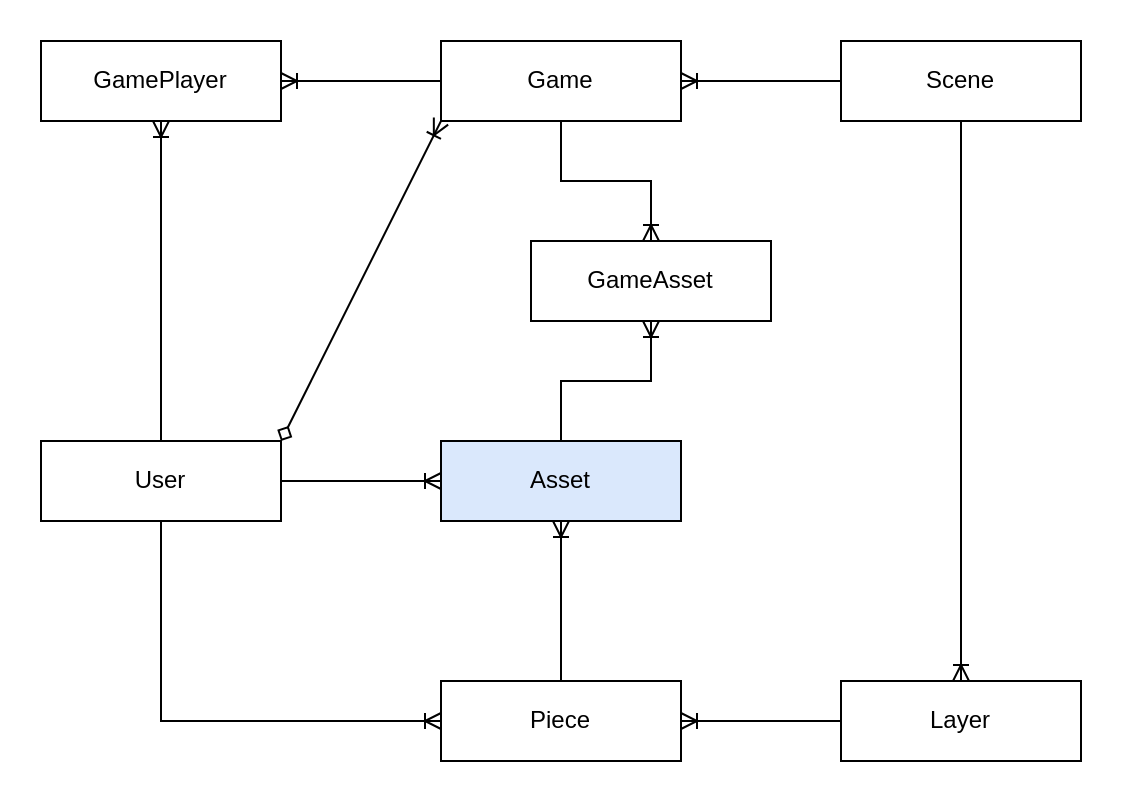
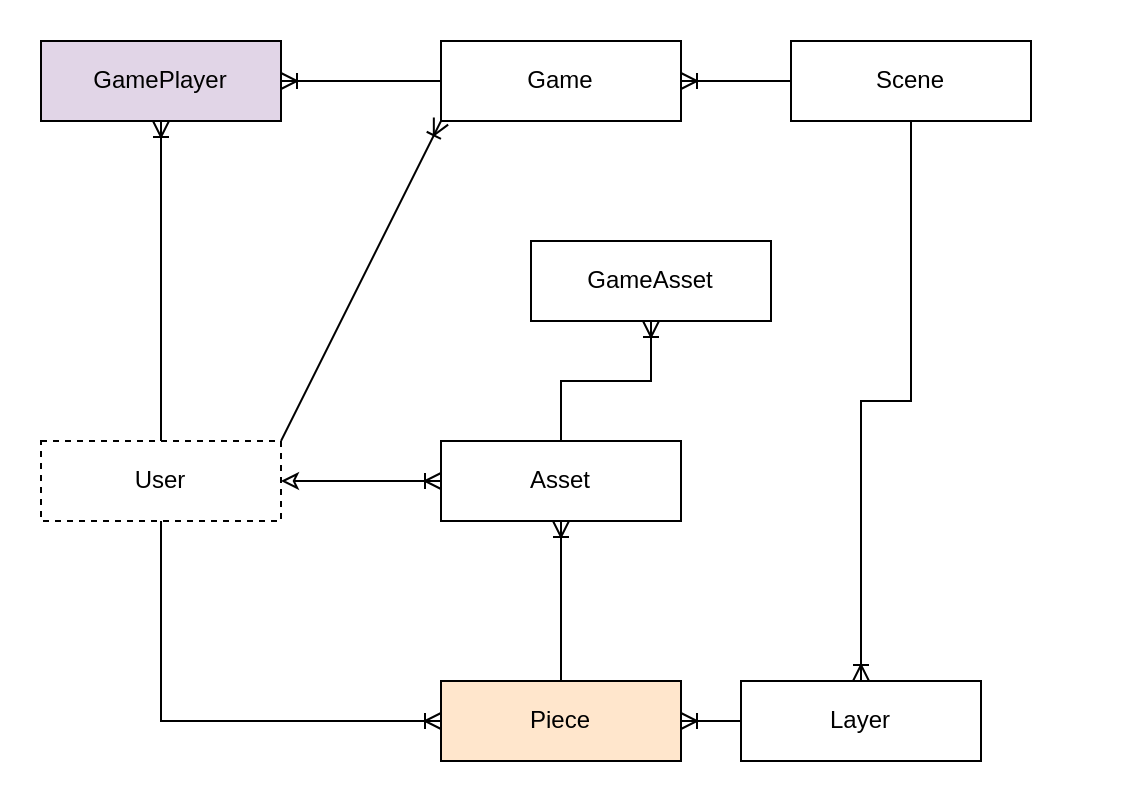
- <mxCell id="8" value="GamePlayer" style="whiteSpace=wrap;html=1;align=center;" parent="1" vertex="1"><mxGeometry x="20" y="20" width="120" height="40" as="geometry" /></mxCell>
+ <mxCell id="8" value="GamePlayer" style="whiteSpace=wrap;html=1;align=center;fillColor=#e1d5e7;" parent="1" vertex="1"><mxGeometry x="20" y="20" width="120" height="40" as="geometry" /></mxCell>
- <mxCell id="9" value="Scene" style="whiteSpace=wrap;html=1;align=center;" parent="1" vertex="1"><mxGeometry x="420" y="20" width="120" height="40" as="geometry" /></mxCell>
+ <mxCell id="9" value="Scene" style="whiteSpace=wrap;html=1;align=center;" parent="1" vertex="1"><mxGeometry x="395" y="20" width="120" height="40" as="geometry" /></mxCell>
- <mxCell id="3" style="edgeStyle=orthogonalEdgeStyle;rounded=0;orthogonalLoop=1;jettySize=auto;html=1;entryX=0.5;entryY=0;entryDx=0;entryDy=0;endArrow=ERoneToMany;endFill=0;" parent="1" source="6" target="16" edge="1"><mxGeometry relative="1" as="geometry" /></mxCell>
- <mxCell id="5" style="rounded=0;orthogonalLoop=1;jettySize=auto;html=1;exitX=0;exitY=1;exitDx=0;exitDy=0;entryX=1;entryY=0;entryDx=0;entryDy=0;endArrow=diamond;endFill=0;startArrow=ERoneToMany;startFill=0;" edge="1" parent="1" source="6" target="2"><mxGeometry relative="1" as="geometry" /></mxCell>
+ <mxCell id="5" style="rounded=0;orthogonalLoop=1;jettySize=auto;html=1;exitX=0;exitY=1;exitDx=0;exitDy=0;entryX=1;entryY=0;entryDx=0;entryDy=0;endArrow=none;endFill=0;startArrow=ERoneToMany;startFill=0;" edge="1" parent="1" source="6" target="2"><mxGeometry relative="1" as="geometry" /></mxCell>
- <mxCell id="2" value="User" style="whiteSpace=wrap;html=1;align=center;" parent="1" vertex="1"><mxGeometry x="20" y="220" width="120" height="40" as="geometry" /></mxCell>
+ <mxCell id="2" value="User" style="whiteSpace=wrap;html=1;align=center;dashed=1;" parent="1" vertex="1"><mxGeometry x="20" y="220" width="120" height="40" as="geometry" /></mxCell>
- <mxCell id="12" style="edgeStyle=orthogonalEdgeStyle;rounded=0;orthogonalLoop=1;jettySize=auto;html=1;entryX=1;entryY=0.5;entryDx=0;entryDy=0;endArrow=none;endFill=0;startArrow=ERoneToMany;startFill=0;" parent="1" source="15" target="2" edge="1"><mxGeometry relative="1" as="geometry" /></mxCell>
+ <mxCell id="12" style="edgeStyle=orthogonalEdgeStyle;rounded=0;orthogonalLoop=1;jettySize=auto;html=1;entryX=1;entryY=0.5;entryDx=0;entryDy=0;endArrow=classic;endFill=0;startArrow=ERoneToMany;startFill=0;" parent="1" source="15" target="2" edge="1"><mxGeometry relative="1" as="geometry" /></mxCell>
- <mxCell id="15" value="Asset" style="whiteSpace=wrap;html=1;align=center;fillColor=#dae8fc;" parent="1" vertex="1"><mxGeometry x="220" y="220" width="120" height="40" as="geometry" /></mxCell>
+ <mxCell id="15" value="Asset" style="whiteSpace=wrap;html=1;align=center;" parent="1" vertex="1"><mxGeometry x="220" y="220" width="120" height="40" as="geometry" /></mxCell>
- <mxCell id="19" value="Piece" style="whiteSpace=wrap;html=1;align=center;" parent="1" vertex="1"><mxGeometry x="220" y="340" width="120" height="40" as="geometry" /></mxCell>
+ <mxCell id="19" value="Piece" style="whiteSpace=wrap;html=1;align=center;fillColor=#ffe6cc;" parent="1" vertex="1"><mxGeometry x="220" y="340" width="120" height="40" as="geometry" /></mxCell>
- <mxCell id="11" value="Layer" style="whiteSpace=wrap;html=1;align=center;" parent="1" vertex="1"><mxGeometry x="420" y="340" width="120" height="40" as="geometry" /></mxCell>
+ <mxCell id="11" value="Layer" style="whiteSpace=wrap;html=1;align=center;" parent="1" vertex="1"><mxGeometry x="370" y="340" width="120" height="40" as="geometry" /></mxCell>
